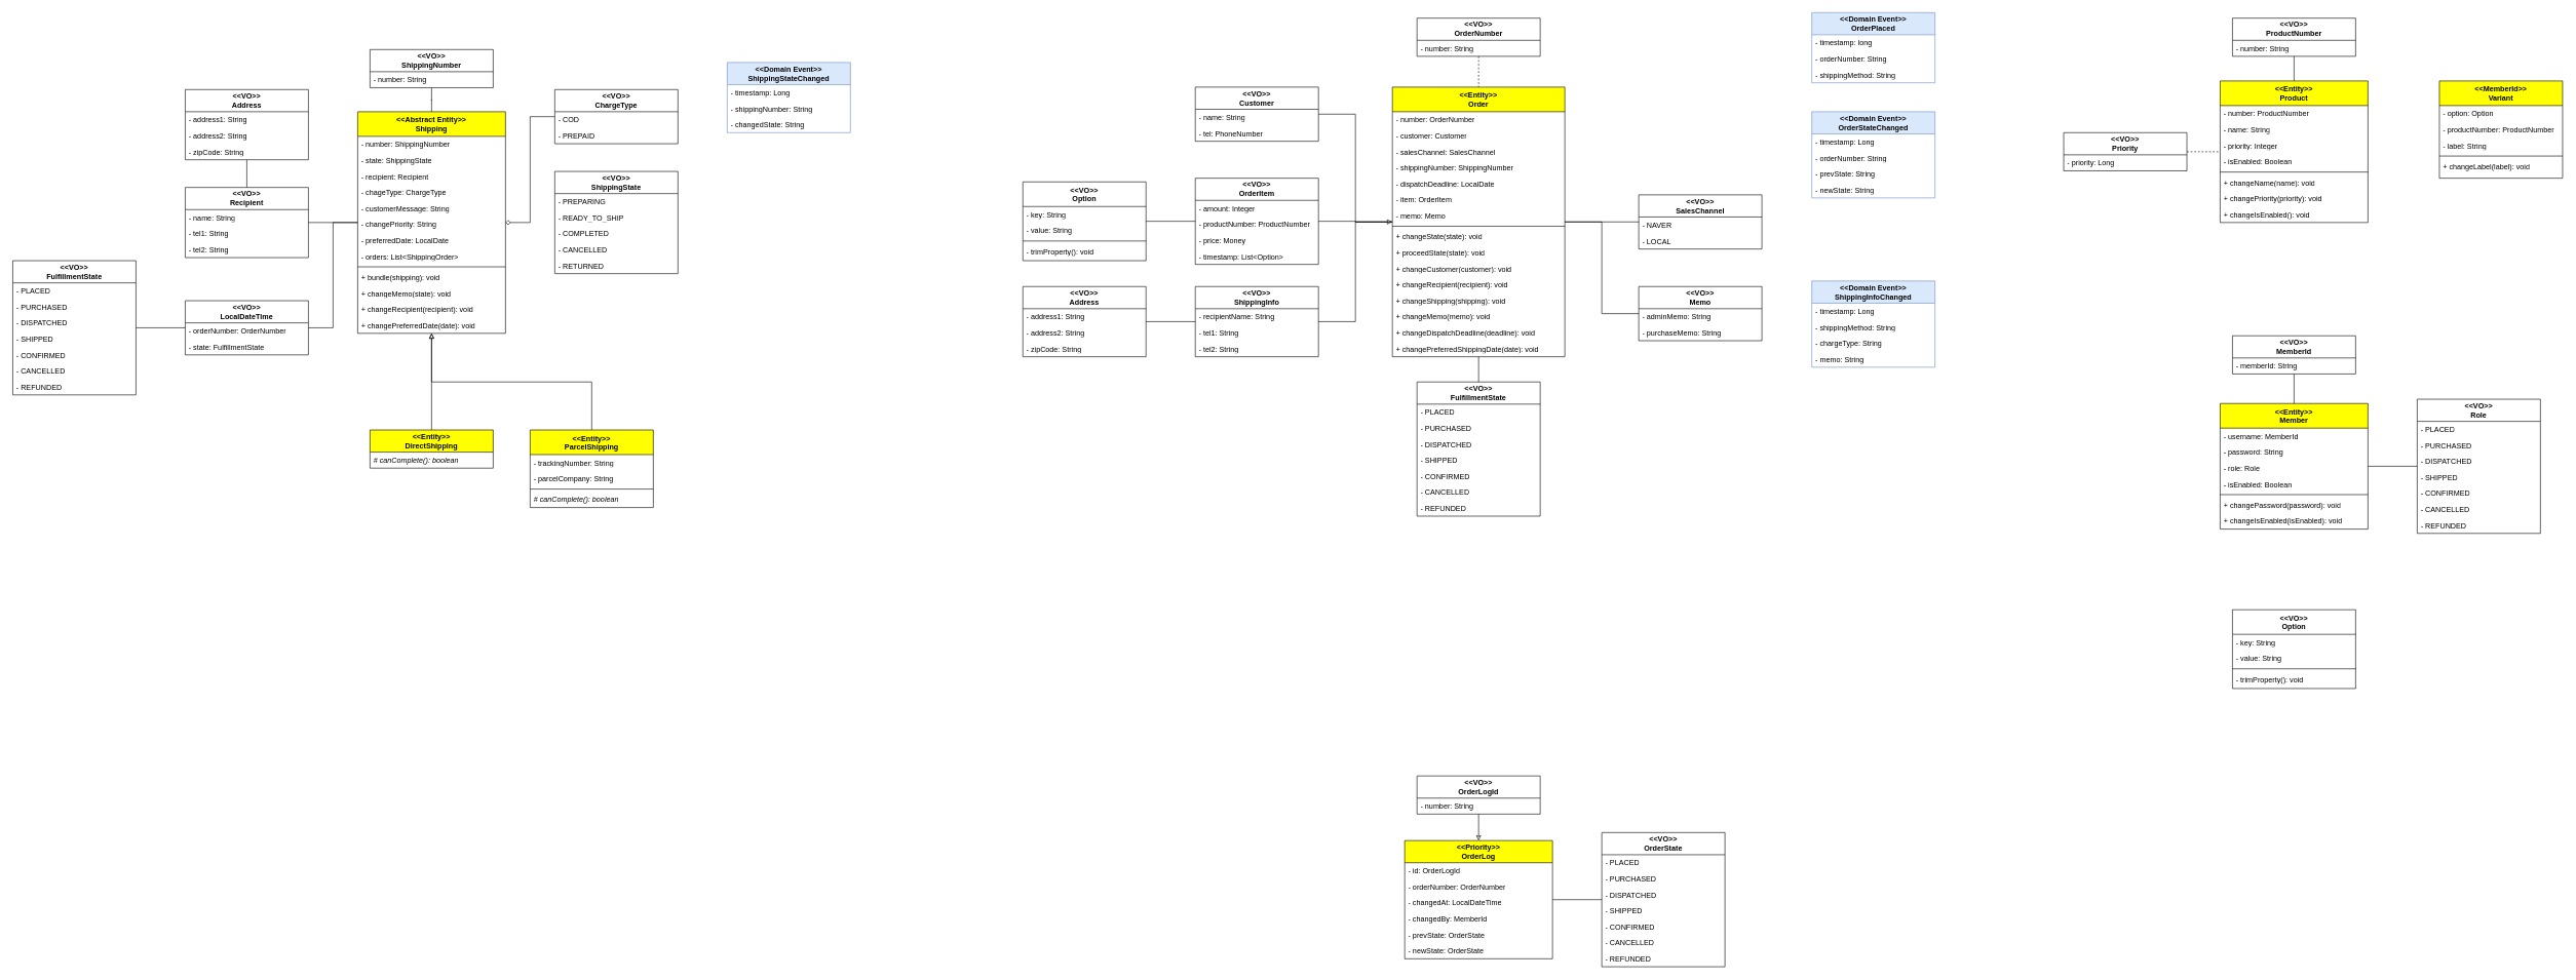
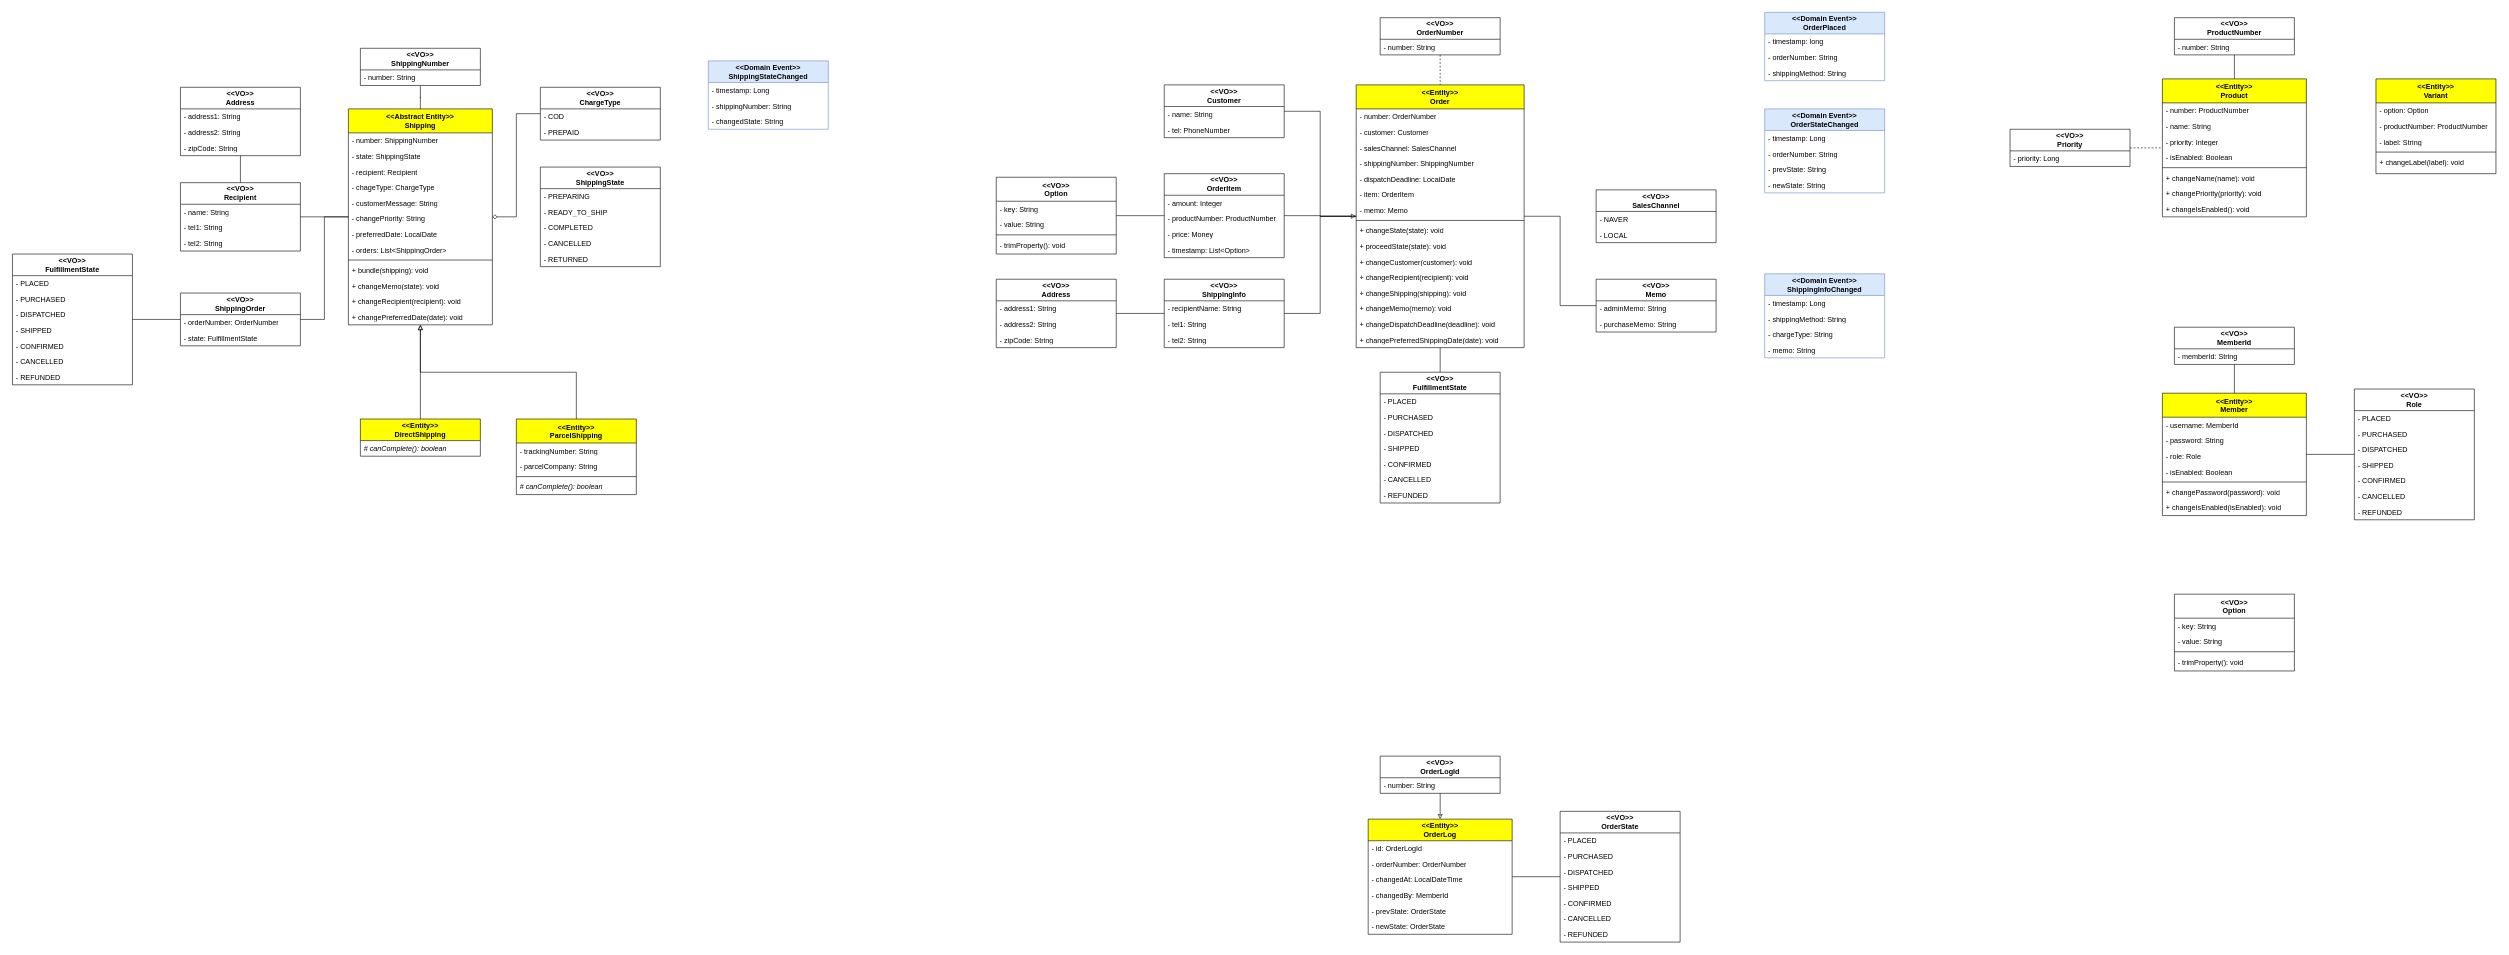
- <mxCell id="14" value="&lt;div&gt;&amp;lt;&amp;lt;MemberId&amp;gt;&amp;gt;&lt;/div&gt;Variant" style="swimlane;fontStyle=1;align=center;verticalAlign=top;childLayout=stackLayout;horizontal=1;startSize=40;horizontalStack=0;resizeParent=1;resizeParentMax=0;resizeLast=0;collapsible=1;marginBottom=0;whiteSpace=wrap;html=1;fillColor=#FFFF00;" parent="1" vertex="1"><mxGeometry x="3960" y="131" width="200" height="158" as="geometry" /></mxCell>
+ <mxCell id="14" value="&lt;div&gt;&amp;lt;&amp;lt;Entity&amp;gt;&amp;gt;&lt;/div&gt;Variant" style="swimlane;fontStyle=1;align=center;verticalAlign=top;childLayout=stackLayout;horizontal=1;startSize=40;horizontalStack=0;resizeParent=1;resizeParentMax=0;resizeLast=0;collapsible=1;marginBottom=0;whiteSpace=wrap;html=1;fillColor=#FFFF00;" parent="1" vertex="1"><mxGeometry x="3960" y="131" width="200" height="158" as="geometry" /></mxCell>
- <mxCell id="73" style="edgeStyle=orthogonalEdgeStyle;rounded=0;orthogonalLoop=1;jettySize=auto;html=1;endArrow=none;startFill=0;" parent="1" source="82" target="45" edge="1"><mxGeometry relative="1" as="geometry" /></mxCell>
- <mxCell id="189" value="&lt;div style=&quot;font-weight: 700;&quot;&gt;&amp;lt;&amp;lt;VO&amp;gt;&amp;gt;&lt;/div&gt;&lt;b&gt;LocalDateTime&lt;/b&gt;" style="swimlane;fontStyle=0;childLayout=stackLayout;horizontal=1;startSize=36;fillColor=default;horizontalStack=0;resizeParent=1;resizeParentMax=0;resizeLast=0;collapsible=1;marginBottom=0;whiteSpace=wrap;html=1;" parent="1" vertex="1"><mxGeometry x="300" y="488" width="200" height="88" as="geometry" /></mxCell>
+ <mxCell id="189" value="&lt;div style=&quot;font-weight: 700;&quot;&gt;&amp;lt;&amp;lt;VO&amp;gt;&amp;gt;&lt;/div&gt;&lt;b&gt;ShippingOrder&lt;/b&gt;" style="swimlane;fontStyle=0;childLayout=stackLayout;horizontal=1;startSize=36;fillColor=default;horizontalStack=0;resizeParent=1;resizeParentMax=0;resizeLast=0;collapsible=1;marginBottom=0;whiteSpace=wrap;html=1;" parent="1" vertex="1"><mxGeometry x="300" y="488" width="200" height="88" as="geometry" /></mxCell>
- <mxCell id="32" value="&lt;div style=&quot;font-weight: 700;&quot;&gt;&amp;lt;&amp;lt;Priority&amp;gt;&amp;gt;&lt;/div&gt;&lt;b&gt;OrderLog&lt;/b&gt;" style="swimlane;fontStyle=0;childLayout=stackLayout;horizontal=1;startSize=36;fillColor=#FFFF00;horizontalStack=0;resizeParent=1;resizeParentMax=0;resizeLast=0;collapsible=1;marginBottom=0;whiteSpace=wrap;html=1;" parent="1" vertex="1"><mxGeometry x="2280" y="1365" width="240" height="192" as="geometry" /></mxCell>
+ <mxCell id="32" value="&lt;div style=&quot;font-weight: 700;&quot;&gt;&amp;lt;&amp;lt;Entity&amp;gt;&amp;gt;&lt;/div&gt;&lt;b&gt;OrderLog&lt;/b&gt;" style="swimlane;fontStyle=0;childLayout=stackLayout;horizontal=1;startSize=36;fillColor=#FFFF00;horizontalStack=0;resizeParent=1;resizeParentMax=0;resizeLast=0;collapsible=1;marginBottom=0;whiteSpace=wrap;html=1;" parent="1" vertex="1"><mxGeometry x="2280" y="1365" width="240" height="192" as="geometry" /></mxCell>
